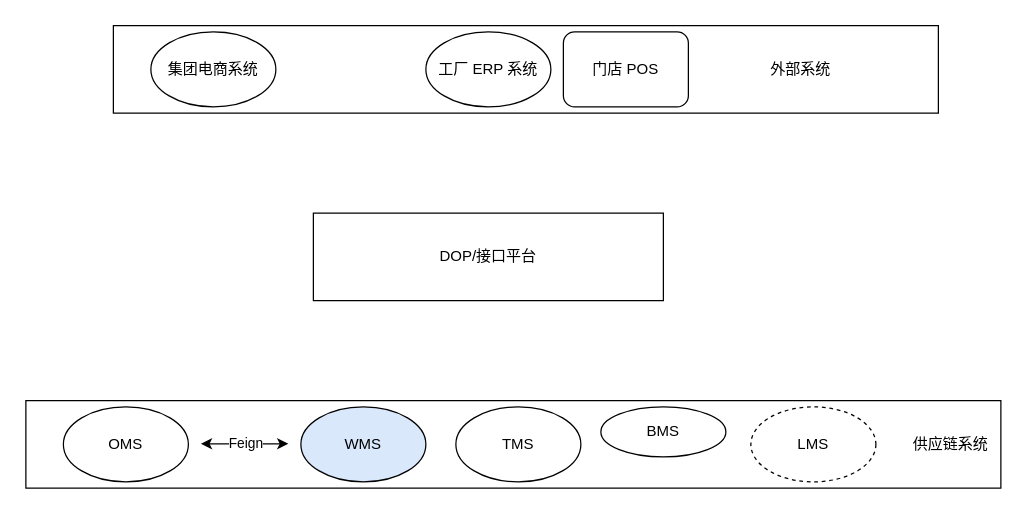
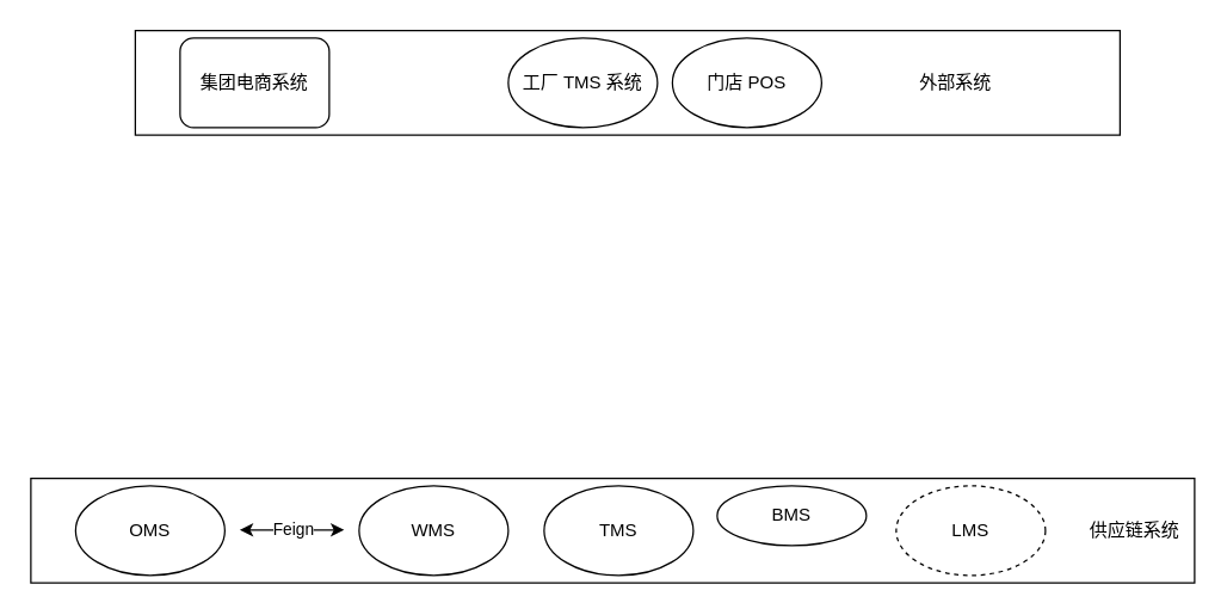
- <mxCell id="3" value="集团电商系统" style="ellipse;whiteSpace=wrap;html=1;" vertex="1" parent="1"><mxGeometry x="120" y="25" width="100" height="60" as="geometry" /></mxCell>
+ <mxCell id="3" value="集团电商系统" style="whiteSpace=wrap;html=1;rounded=1;" vertex="1" parent="1"><mxGeometry x="120" y="25" width="100" height="60" as="geometry" /></mxCell>
- <mxCell id="4" value="工厂 ERP 系统" style="ellipse;whiteSpace=wrap;html=1;" vertex="1" parent="1"><mxGeometry x="340" y="25" width="100" height="60" as="geometry" /></mxCell>
+ <mxCell id="4" value="工厂 TMS 系统" style="ellipse;whiteSpace=wrap;html=1;" vertex="1" parent="1"><mxGeometry x="340" y="25" width="100" height="60" as="geometry" /></mxCell>
- <mxCell id="5" value="门店 POS" style="whiteSpace=wrap;html=1;rounded=1;" vertex="1" parent="1"><mxGeometry x="450" y="25" width="100" height="60" as="geometry" /></mxCell>
+ <mxCell id="5" value="门店 POS" style="ellipse;whiteSpace=wrap;html=1;" vertex="1" parent="1"><mxGeometry x="450" y="25" width="100" height="60" as="geometry" /></mxCell>
- <mxCell id="7" value="DOP/接口平台" style="rounded=0;whiteSpace=wrap;html=1;" vertex="1" parent="1"><mxGeometry x="250" y="170" width="280" height="70" as="geometry" /></mxCell>
- <mxCell id="10" value="WMS" style="ellipse;whiteSpace=wrap;html=1;fillColor=#dae8fc;" vertex="1" parent="1"><mxGeometry x="240" y="325" width="100" height="60" as="geometry" /></mxCell>
+ <mxCell id="10" value="WMS" style="ellipse;whiteSpace=wrap;html=1;" vertex="1" parent="1"><mxGeometry x="240" y="325" width="100" height="60" as="geometry" /></mxCell>
